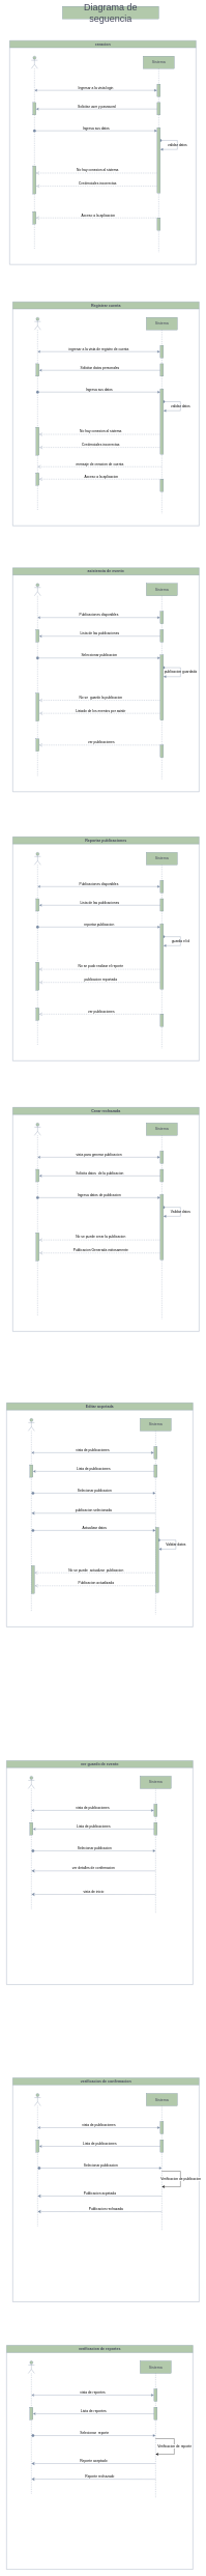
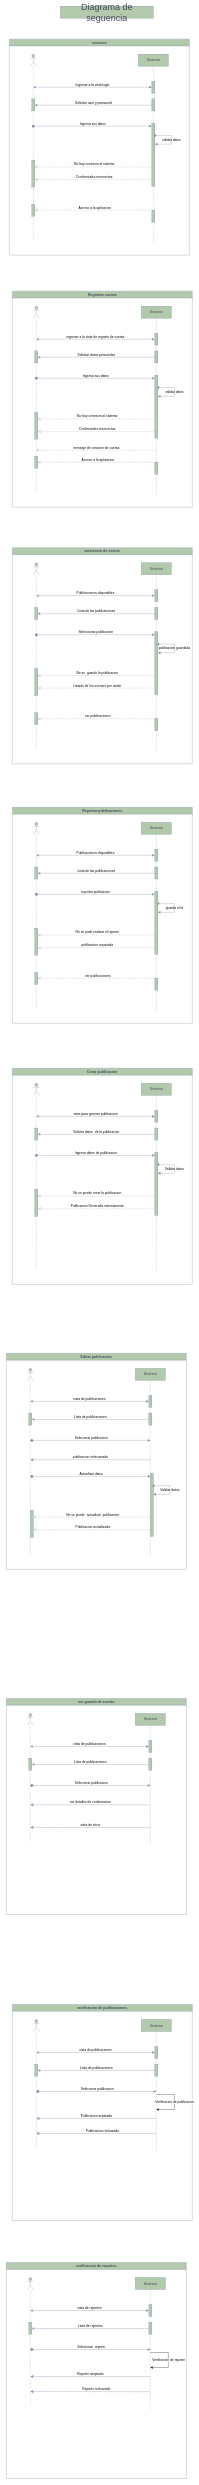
- <mxCell id="85" value="Crear rechazada" style="swimlane;whiteSpace=wrap;html=1;strokeColor=#788AA3;fontColor=#46495D;fillColor=#B2C9AB;labelBackgroundColor=none;" parent="1" vertex="1"><mxGeometry x="40" y="3560" width="600" height="720" as="geometry" /></mxCell>
+ <mxCell id="85" value="Crear publicacion" style="swimlane;whiteSpace=wrap;html=1;strokeColor=#788AA3;fontColor=#46495D;fillColor=#B2C9AB;labelBackgroundColor=none;" parent="1" vertex="1"><mxGeometry x="40" y="3560" width="600" height="720" as="geometry" /></mxCell>
- <mxCell id="99" value="Editar acpetada" style="swimlane;whiteSpace=wrap;html=1;strokeColor=#788AA3;fontColor=#46495D;fillColor=#B2C9AB;labelBackgroundColor=none;" parent="1" vertex="1"><mxGeometry x="20" y="4510" width="600" height="720" as="geometry" /></mxCell>
+ <mxCell id="99" value="Editar publicacion" style="swimlane;whiteSpace=wrap;html=1;strokeColor=#788AA3;fontColor=#46495D;fillColor=#B2C9AB;labelBackgroundColor=none;" parent="1" vertex="1"><mxGeometry x="20" y="4510" width="600" height="720" as="geometry" /></mxCell>
- <mxCell id="120" value="verificacion de confirmacion" style="swimlane;whiteSpace=wrap;html=1;strokeColor=#788AA3;fontColor=#46495D;fillColor=#B2C9AB;labelBackgroundColor=none;" parent="1" vertex="1"><mxGeometry x="40" y="6680" width="600" height="720" as="geometry" /></mxCell>
+ <mxCell id="120" value="verificacion de publicaciones" style="swimlane;whiteSpace=wrap;html=1;strokeColor=#788AA3;fontColor=#46495D;fillColor=#B2C9AB;labelBackgroundColor=none;" parent="1" vertex="1"><mxGeometry x="40" y="6680" width="600" height="720" as="geometry" /></mxCell>
